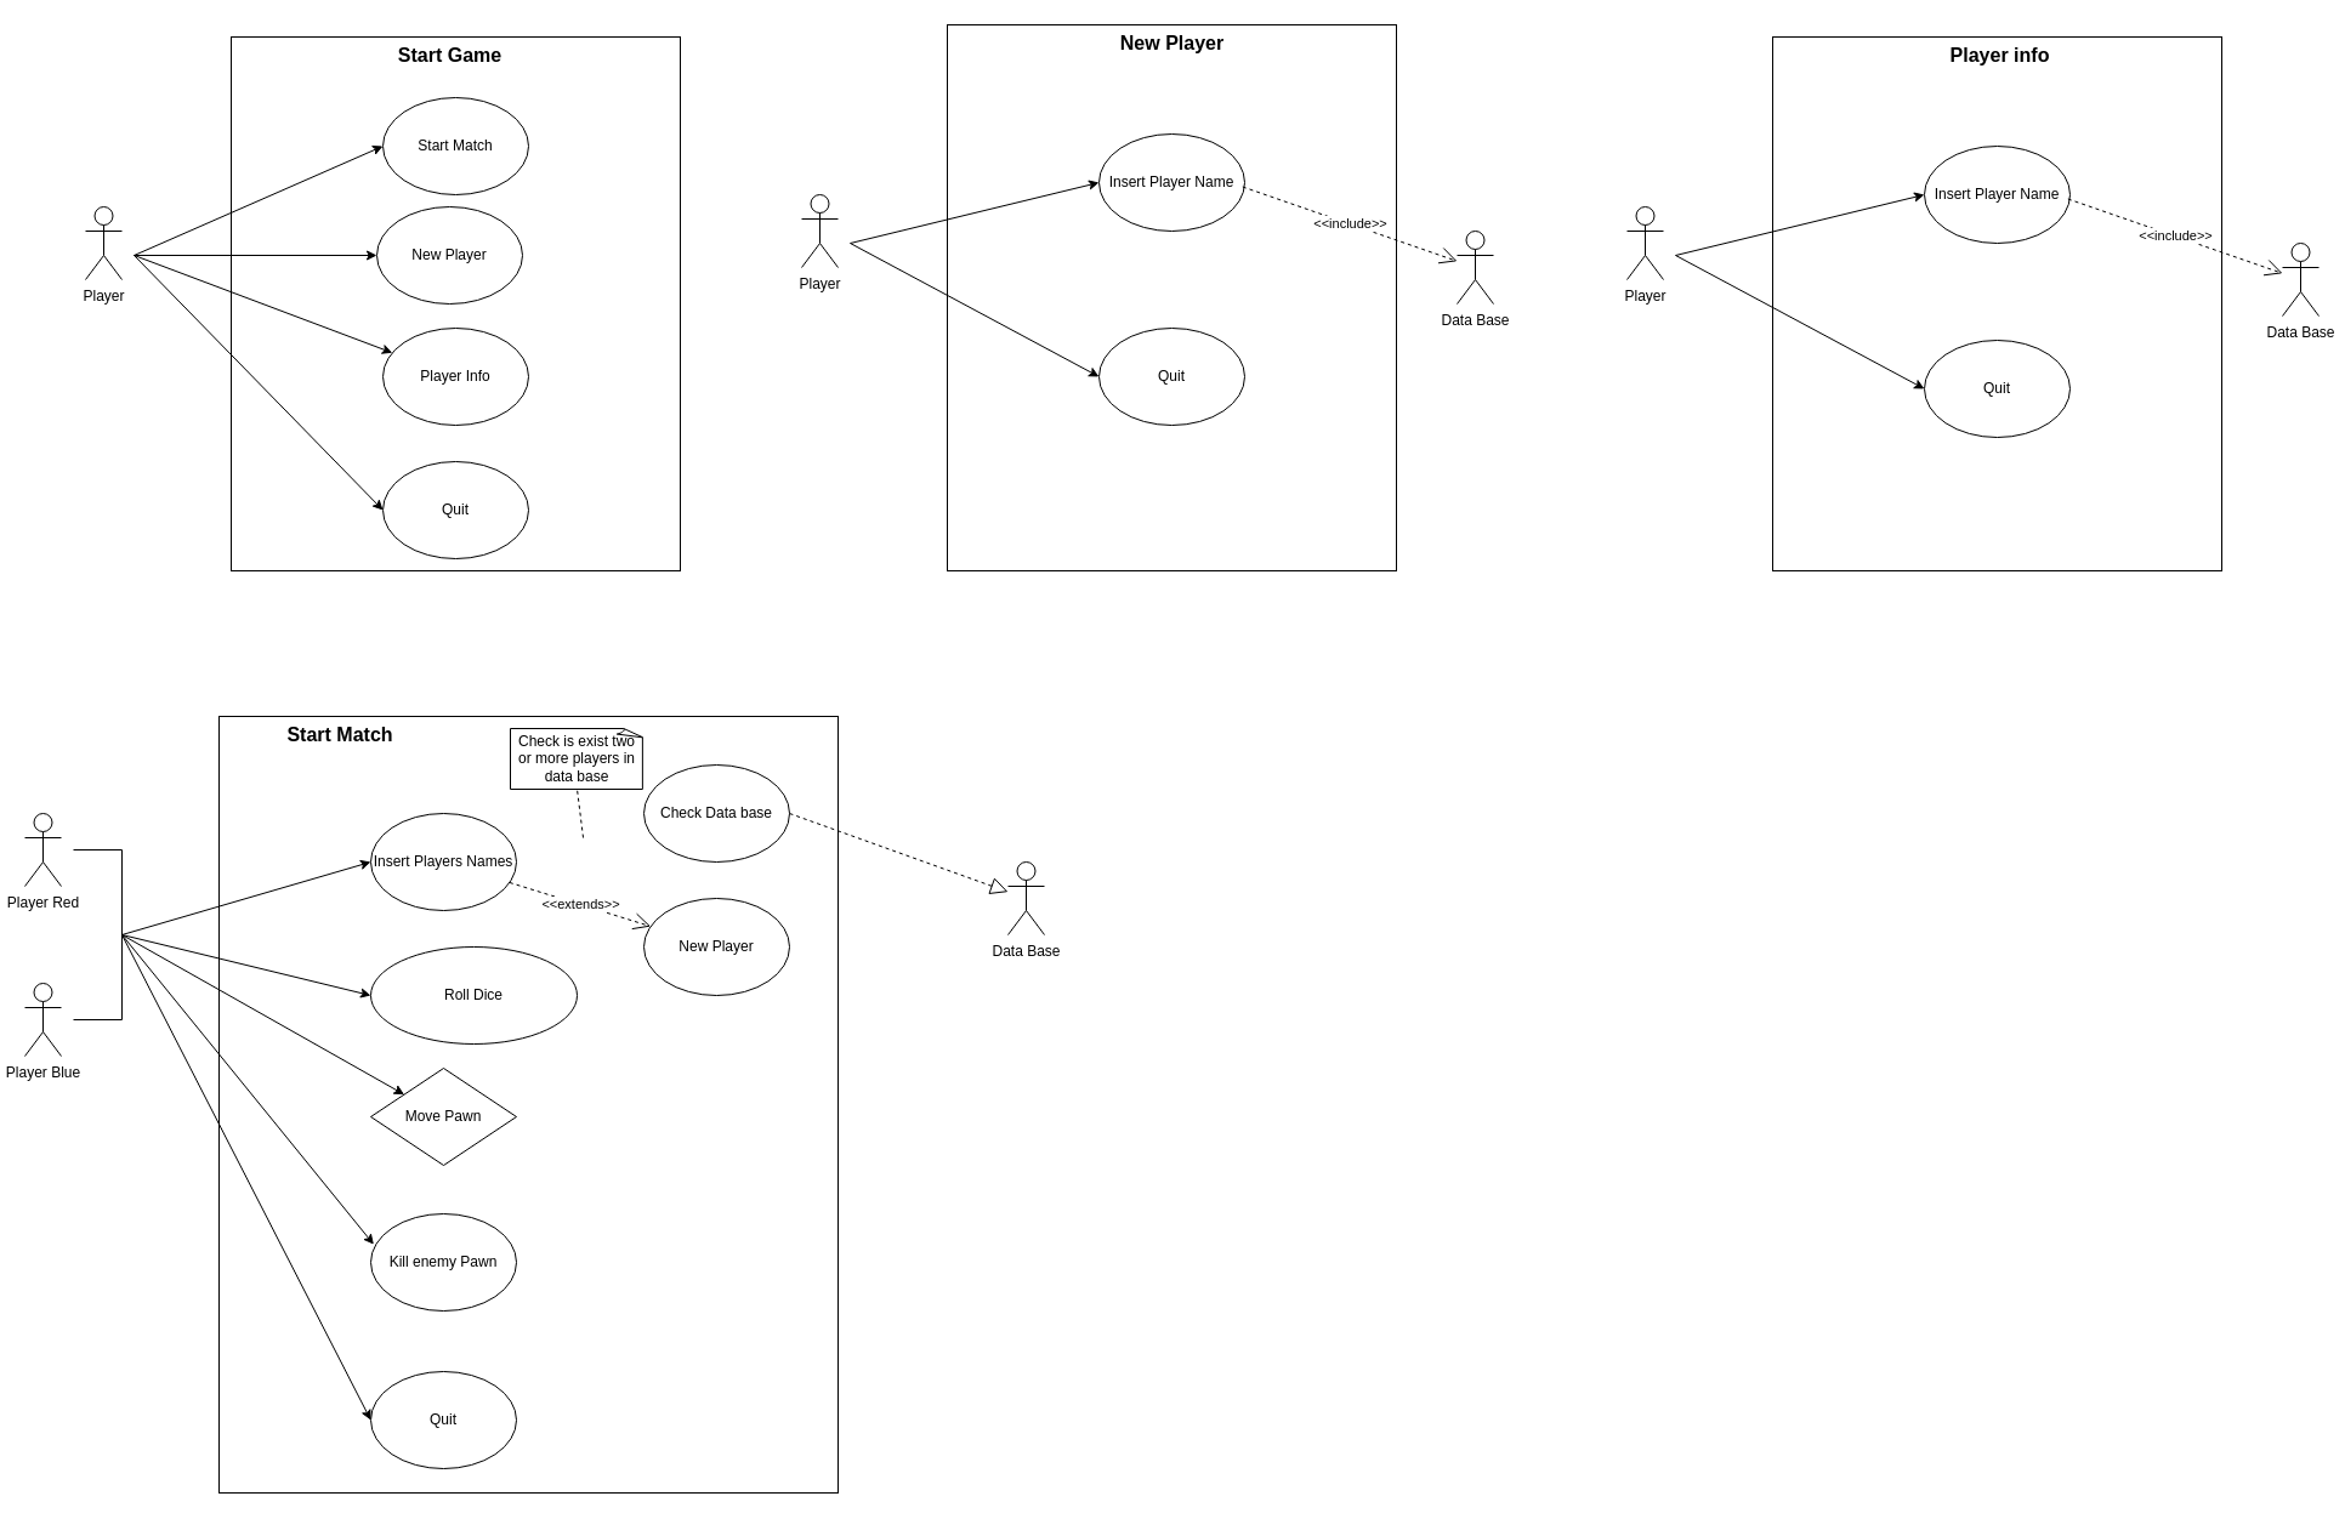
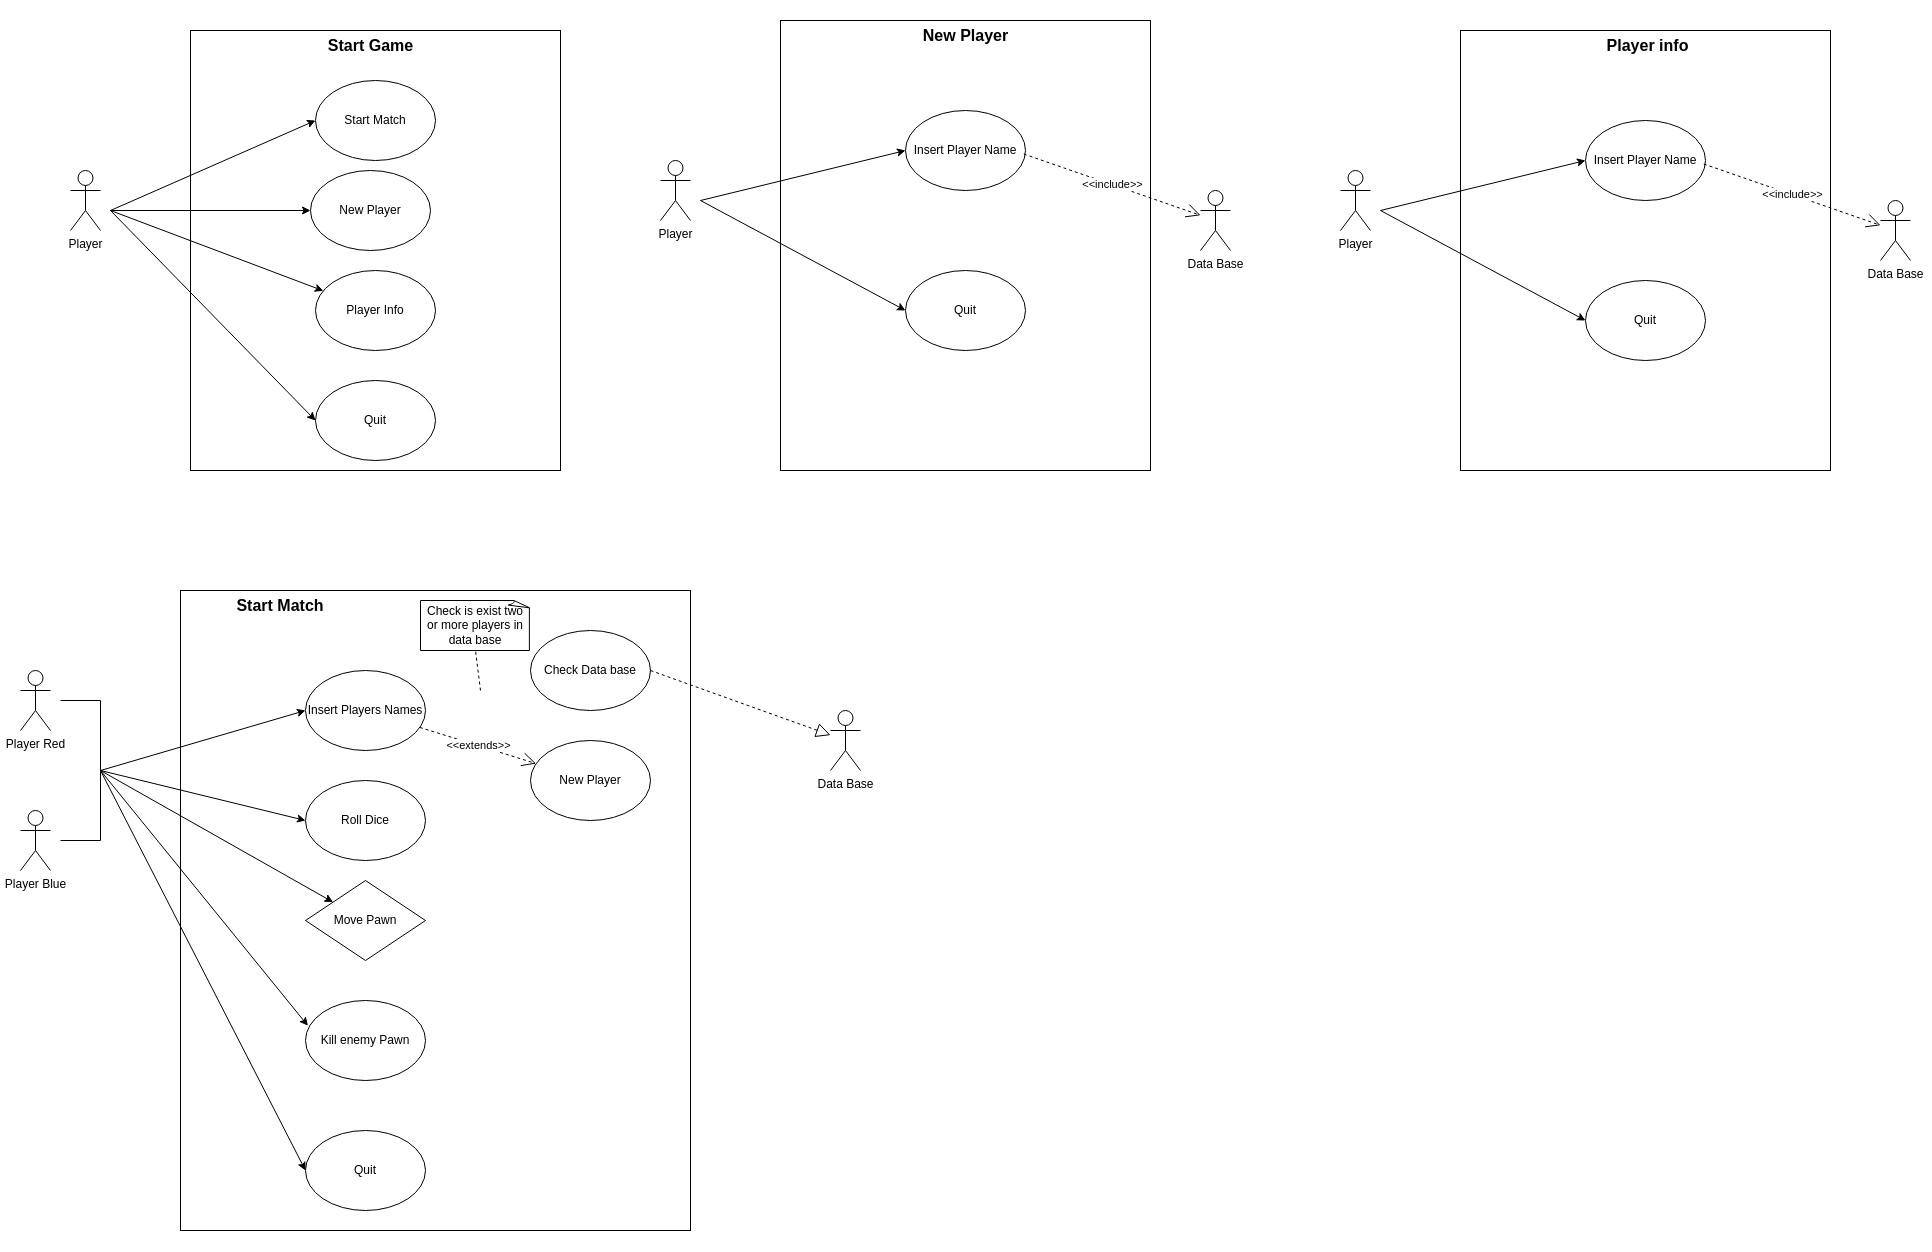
- <mxCell id="31" value="Roll Dice" style="ellipse;whiteSpace=wrap;html=1;" vertex="1" parent="1"><mxGeometry x="305" y="780" width="170" height="80" as="geometry" /></mxCell>
+ <mxCell id="31" value="Roll Dice" style="ellipse;whiteSpace=wrap;html=1;" vertex="1" parent="1"><mxGeometry x="305" y="780" width="120" height="80" as="geometry" /></mxCell>
